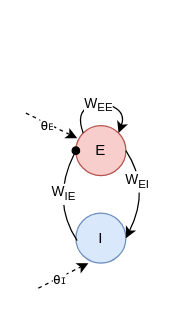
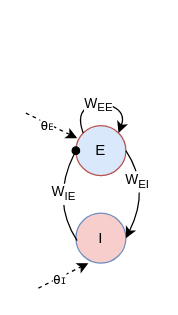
- <mxCell id="2" value="&lt;div&gt;E&lt;/div&gt;" style="ellipse;whiteSpace=wrap;html=1;fillColor=#f8cecc;strokeColor=#b85450;" parent="1" vertex="1"><mxGeometry x="60" y="100" width="40" height="40" as="geometry" /></mxCell>
+ <mxCell id="2" value="&lt;div&gt;E&lt;/div&gt;" style="ellipse;whiteSpace=wrap;html=1;fillColor=#dae8fc;strokeColor=#b85450;" parent="1" vertex="1"><mxGeometry x="60" y="100" width="40" height="40" as="geometry" /></mxCell>
- <mxCell id="3" value="&lt;div&gt;I&lt;br&gt;&lt;/div&gt;" style="ellipse;whiteSpace=wrap;html=1;fillColor=#dae8fc;strokeColor=#6c8ebf;" parent="1" vertex="1"><mxGeometry x="60" y="170" width="40" height="40" as="geometry" /></mxCell>
+ <mxCell id="3" value="&lt;div&gt;I&lt;br&gt;&lt;/div&gt;" style="ellipse;whiteSpace=wrap;html=1;fillColor=#f8cecc;strokeColor=#6c8ebf;" parent="1" vertex="1"><mxGeometry x="60" y="170" width="40" height="40" as="geometry" /></mxCell>
